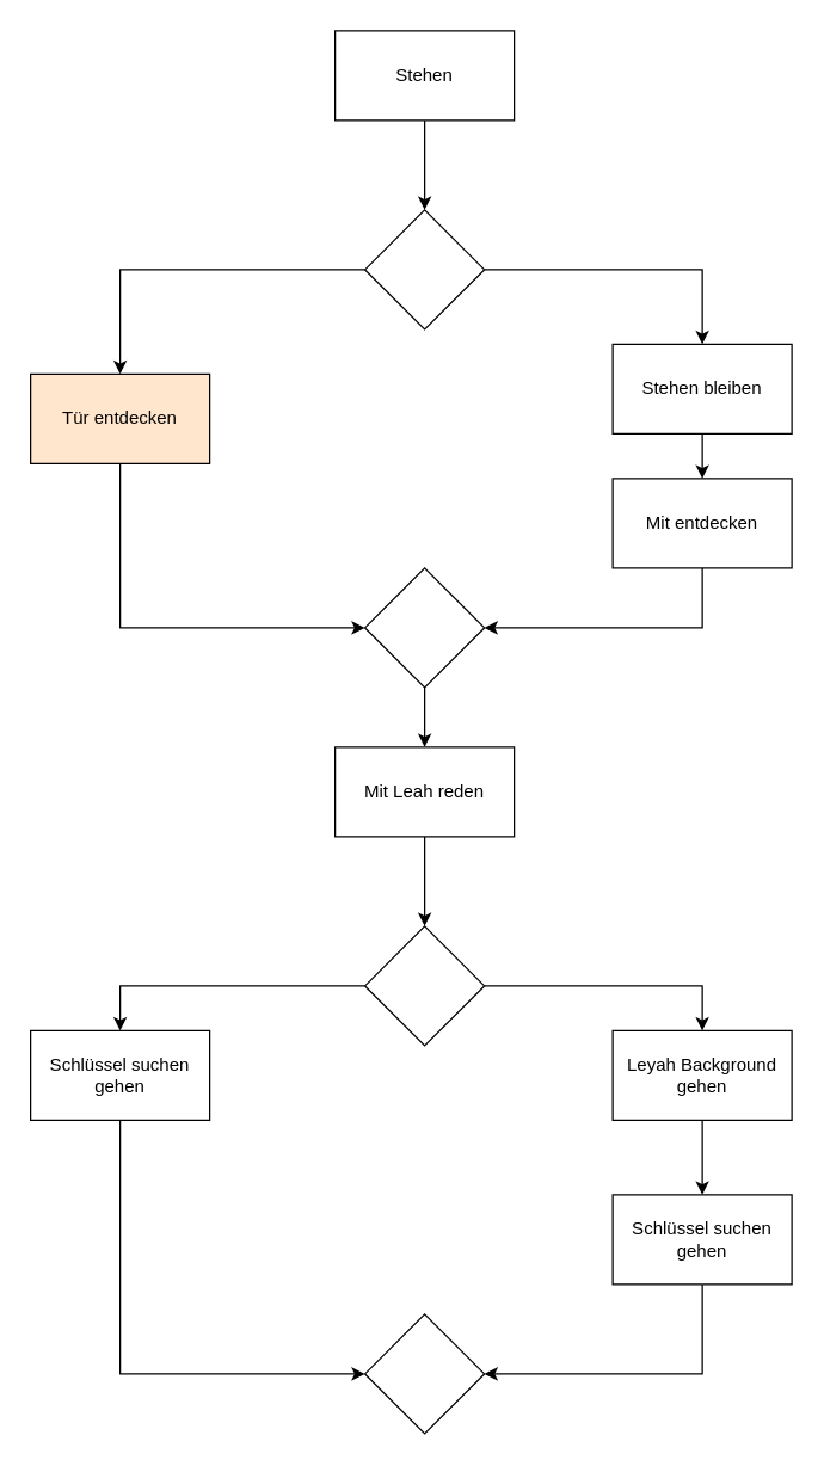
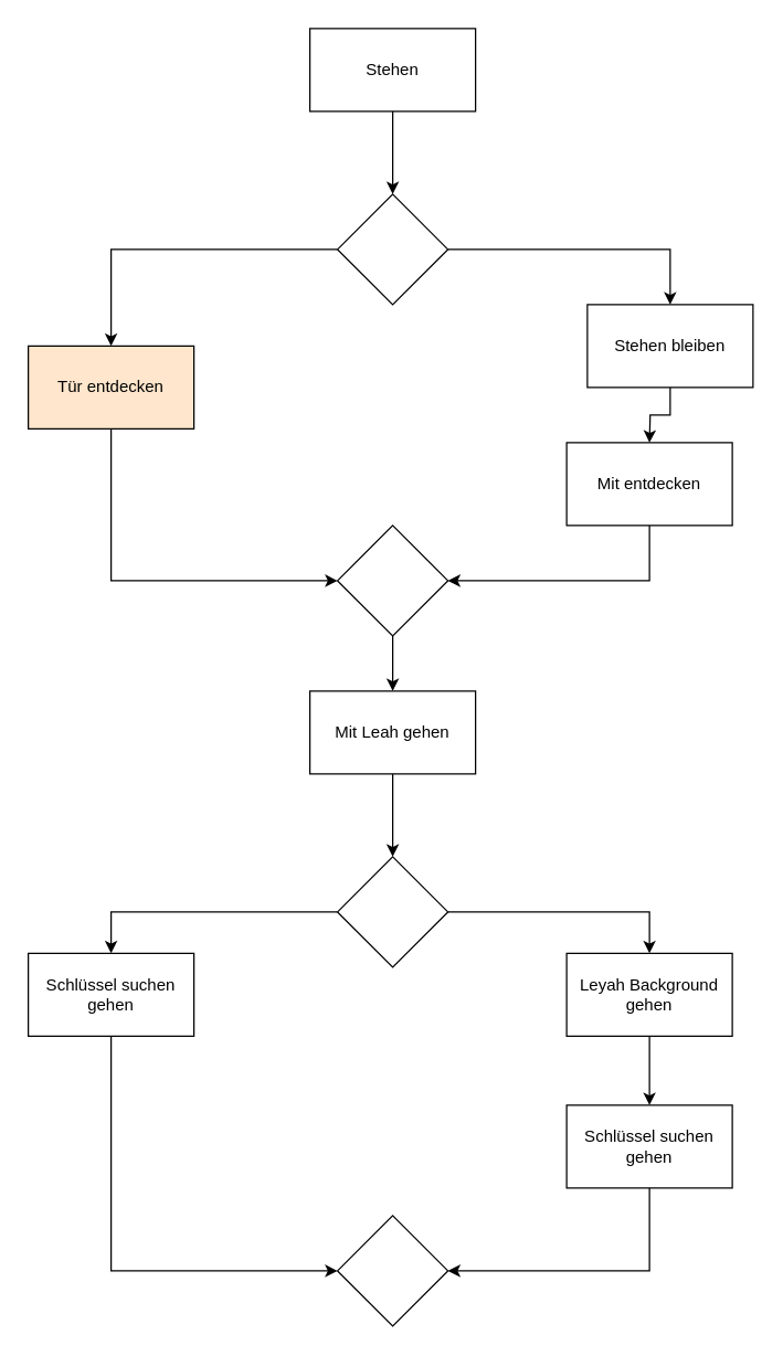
- <mxCell id="10" value="Stehen bleiben" style="rounded=0;whiteSpace=wrap;html=1;" vertex="1" parent="1"><mxGeometry x="410" y="230" width="120" height="60" as="geometry" /></mxCell>
+ <mxCell id="10" value="Stehen bleiben" style="rounded=0;whiteSpace=wrap;html=1;" vertex="1" parent="1"><mxGeometry x="425" y="220" width="120" height="60" as="geometry" /></mxCell>
- <mxCell id="14" value="Mit Leah reden" style="rounded=0;whiteSpace=wrap;html=1;" vertex="1" parent="1"><mxGeometry x="224" y="500" width="120" height="60" as="geometry" /></mxCell>
+ <mxCell id="14" value="Mit Leah gehen" style="rounded=0;whiteSpace=wrap;html=1;" vertex="1" parent="1"><mxGeometry x="224" y="500" width="120" height="60" as="geometry" /></mxCell>
